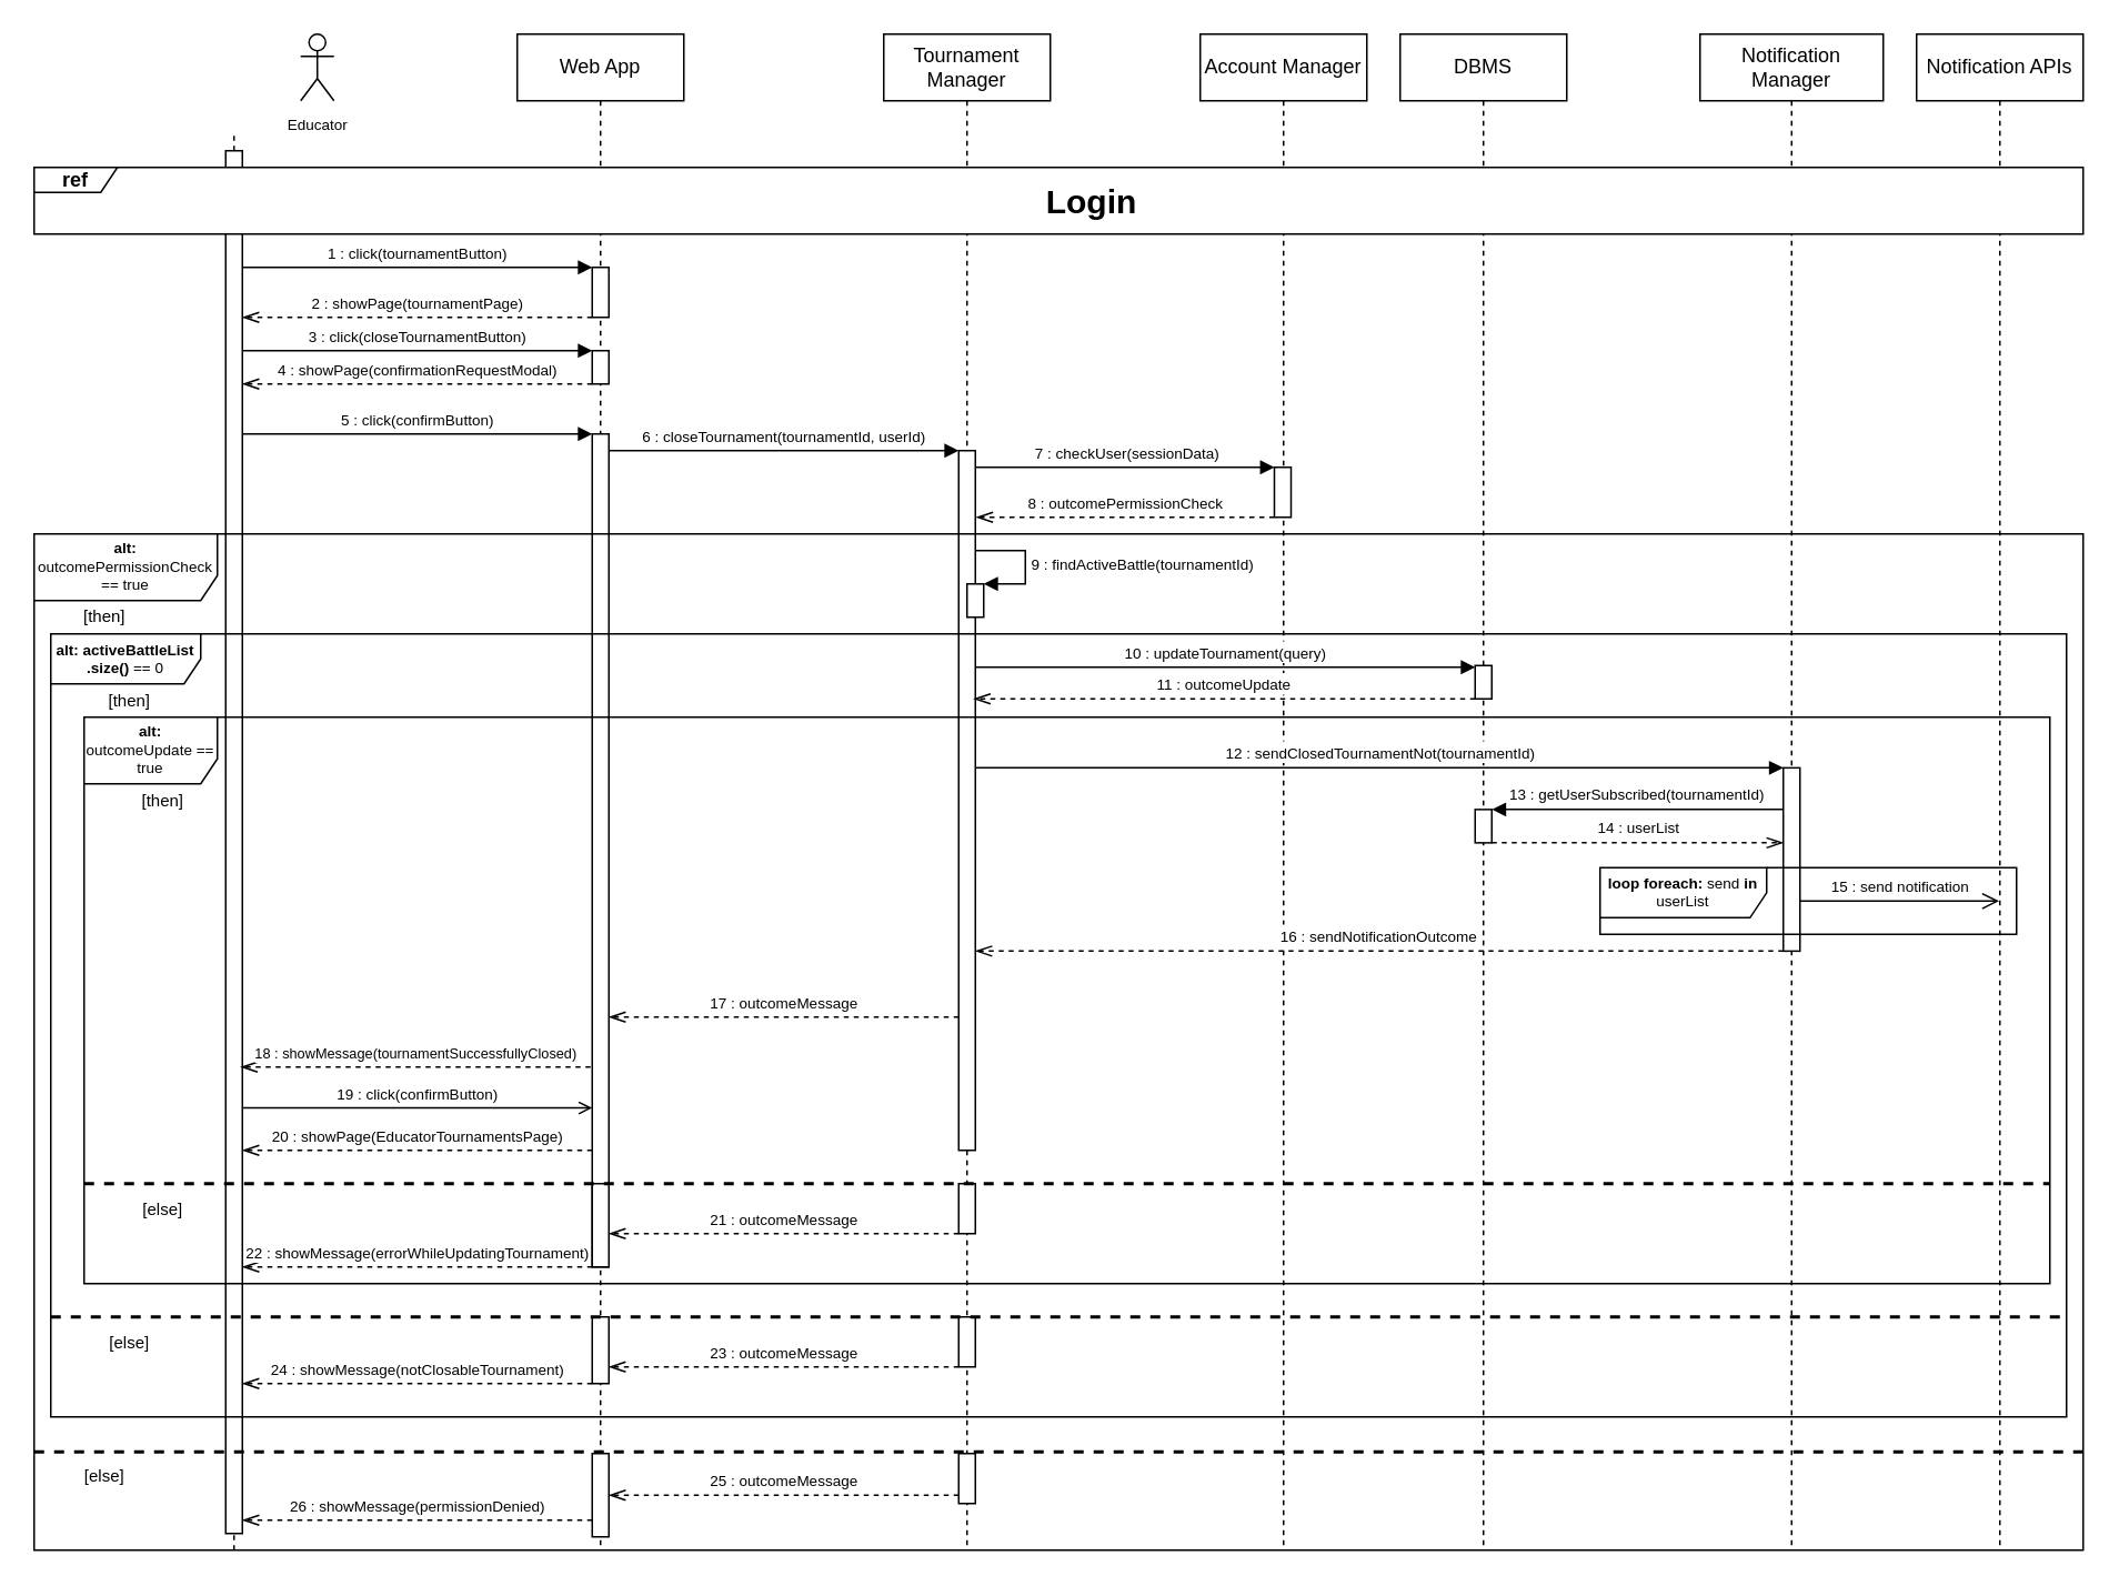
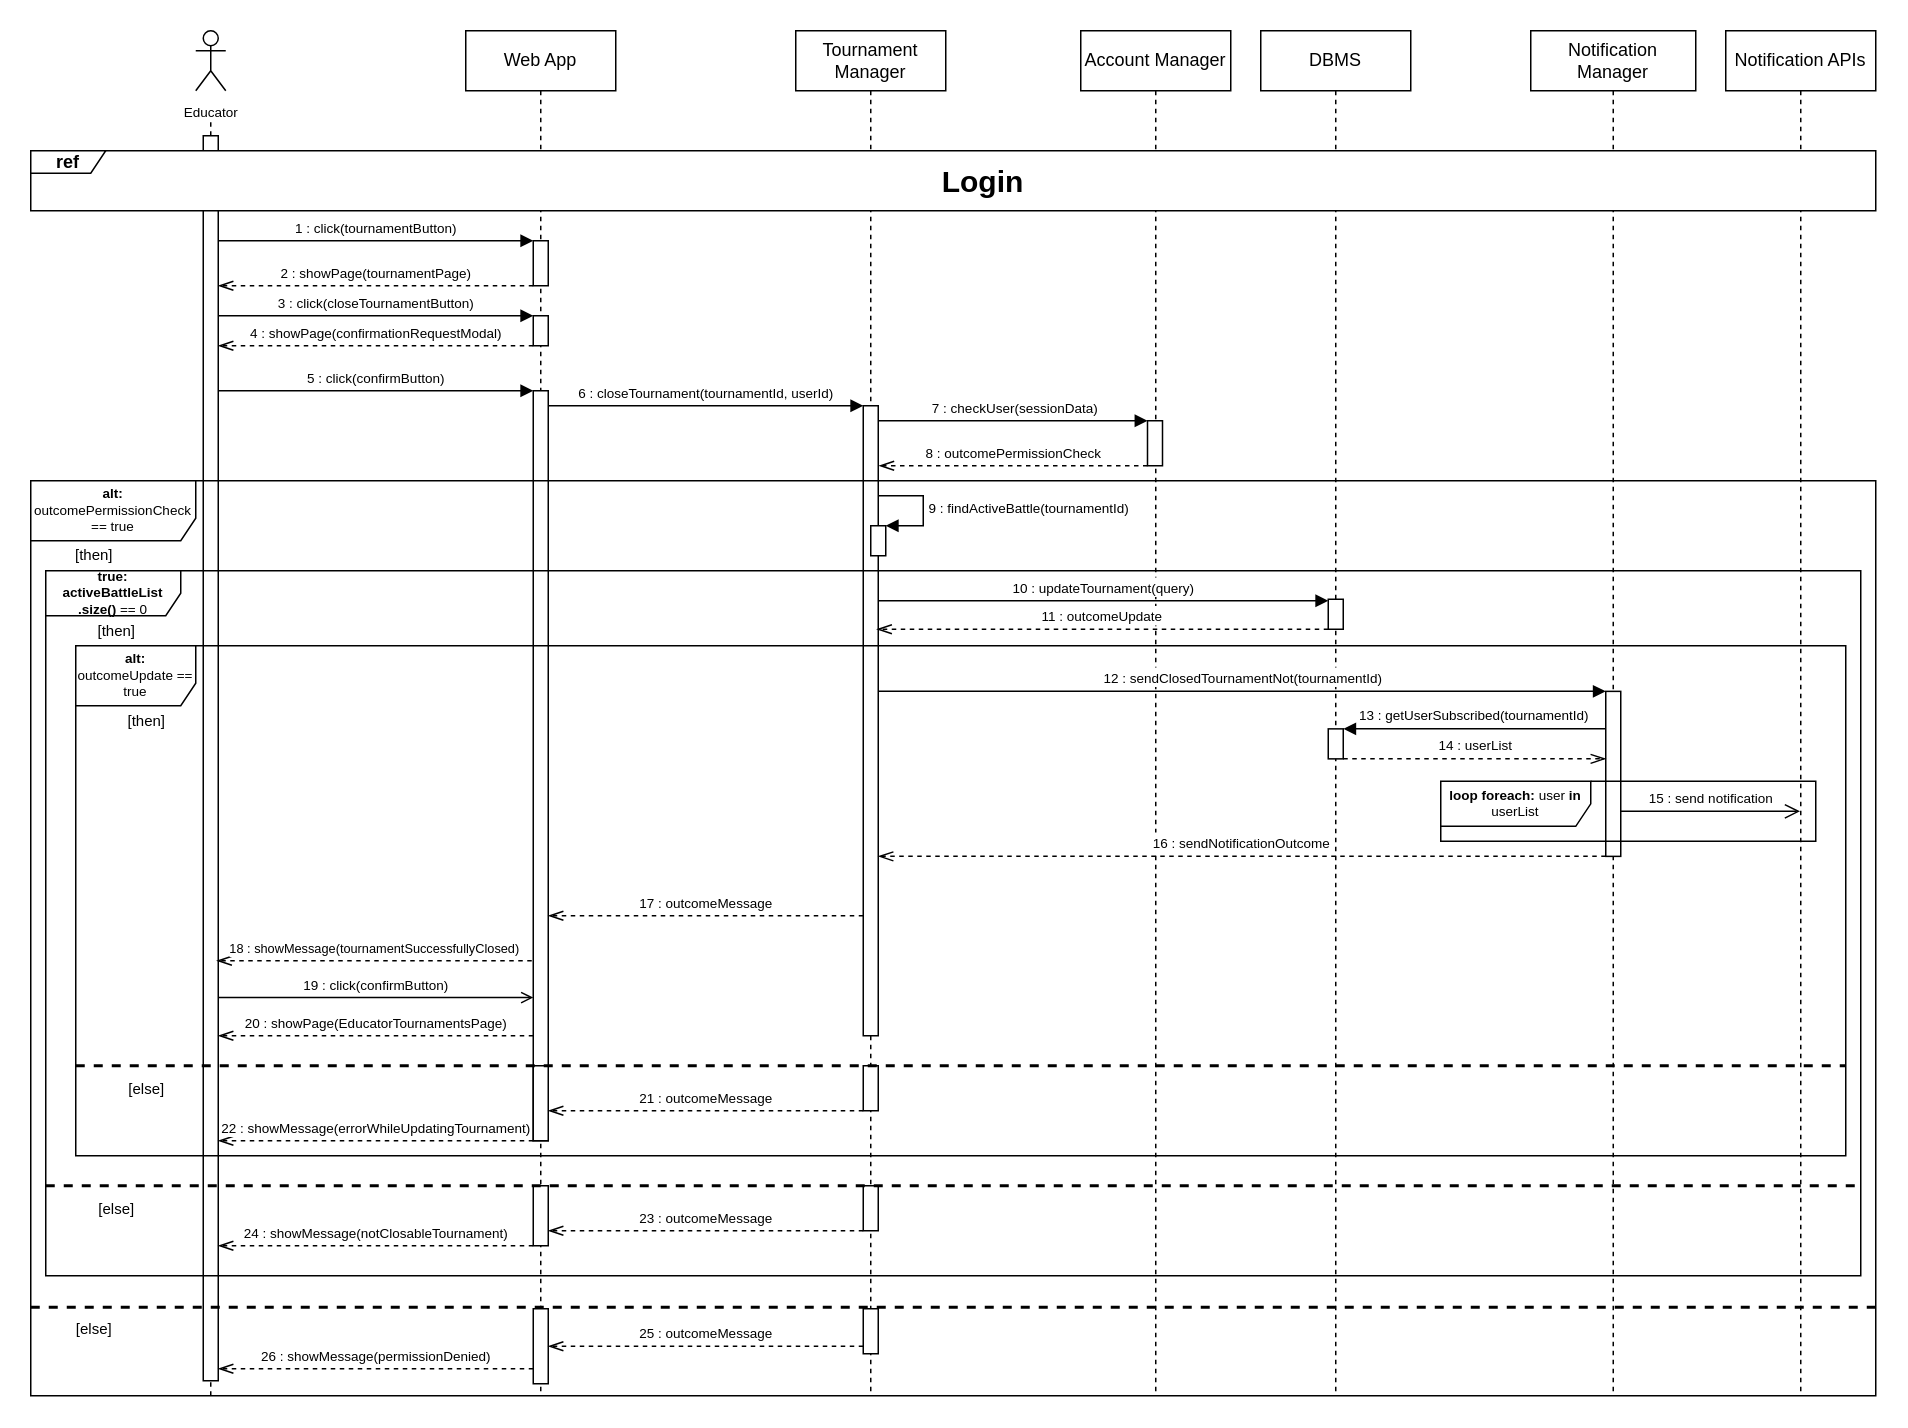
- <mxCell id="12" value="&lt;font style=&quot;font-size: 9px;&quot;&gt;Educator&lt;/font&gt;" style="shape=umlActor;verticalLabelPosition=bottom;verticalAlign=top;html=1;outlineConnect=0;" parent="1" vertex="1"><mxGeometry x="180" y="20" width="20" height="40" as="geometry" /></mxCell>
+ <mxCell id="12" value="&lt;font style=&quot;font-size: 9px;&quot;&gt;Educator&lt;/font&gt;" style="shape=umlActor;verticalLabelPosition=bottom;verticalAlign=top;html=1;outlineConnect=0;" parent="1" vertex="1"><mxGeometry x="130" y="20" width="20" height="40" as="geometry" /></mxCell>
- <mxCell id="47" value="&lt;p style=&quot;line-height: 120%; font-size: 9px;&quot;&gt;&lt;b&gt;alt: activeBattleList .size()&lt;/b&gt;&amp;nbsp;== 0&lt;/p&gt;" style="shape=umlFrame;whiteSpace=wrap;html=1;pointerEvents=0;width=90;height=30;verticalAlign=middle;horizontal=1;labelPosition=center;verticalLabelPosition=middle;align=center;" parent="1" vertex="1"><mxGeometry x="30" y="380" width="1210" height="470" as="geometry" /></mxCell>
+ <mxCell id="47" value="&lt;p style=&quot;line-height: 120%; font-size: 9px;&quot;&gt;&lt;b&gt;true: activeBattleList .size()&lt;/b&gt;&amp;nbsp;== 0&lt;/p&gt;" style="shape=umlFrame;whiteSpace=wrap;html=1;pointerEvents=0;width=90;height=30;verticalAlign=middle;horizontal=1;labelPosition=center;verticalLabelPosition=middle;align=center;" parent="1" vertex="1"><mxGeometry x="30" y="380" width="1210" height="470" as="geometry" /></mxCell>
- <mxCell id="58" value="&lt;p style=&quot;line-height: 120%; font-size: 9px;&quot;&gt;&lt;b&gt;loop foreach: &lt;/b&gt;send &lt;b&gt;in &lt;/b&gt;userList&lt;/p&gt;" style="shape=umlFrame;whiteSpace=wrap;html=1;pointerEvents=0;width=100;height=30;verticalAlign=middle;horizontal=1;labelPosition=center;verticalLabelPosition=middle;align=center;" parent="1" vertex="1"><mxGeometry x="960" y="520.41" width="250" height="40" as="geometry" /></mxCell>
+ <mxCell id="58" value="&lt;p style=&quot;line-height: 120%; font-size: 9px;&quot;&gt;&lt;b&gt;loop foreach: &lt;/b&gt;user &lt;b&gt;in &lt;/b&gt;userList&lt;/p&gt;" style="shape=umlFrame;whiteSpace=wrap;html=1;pointerEvents=0;width=100;height=30;verticalAlign=middle;horizontal=1;labelPosition=center;verticalLabelPosition=middle;align=center;" parent="1" vertex="1"><mxGeometry x="960" y="520.41" width="250" height="40" as="geometry" /></mxCell>
